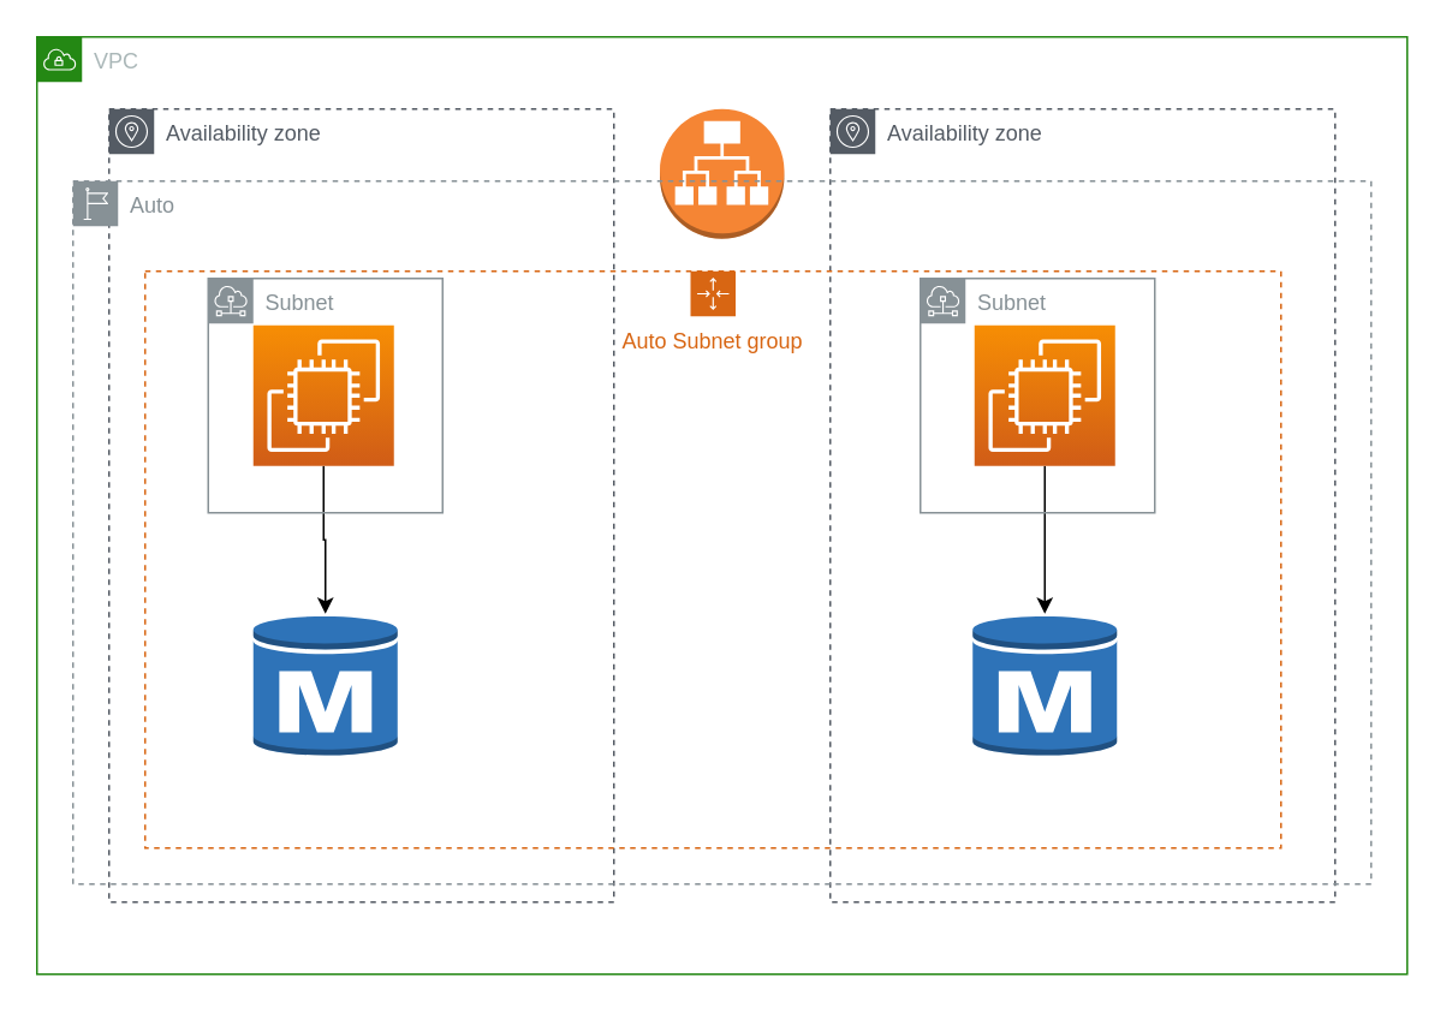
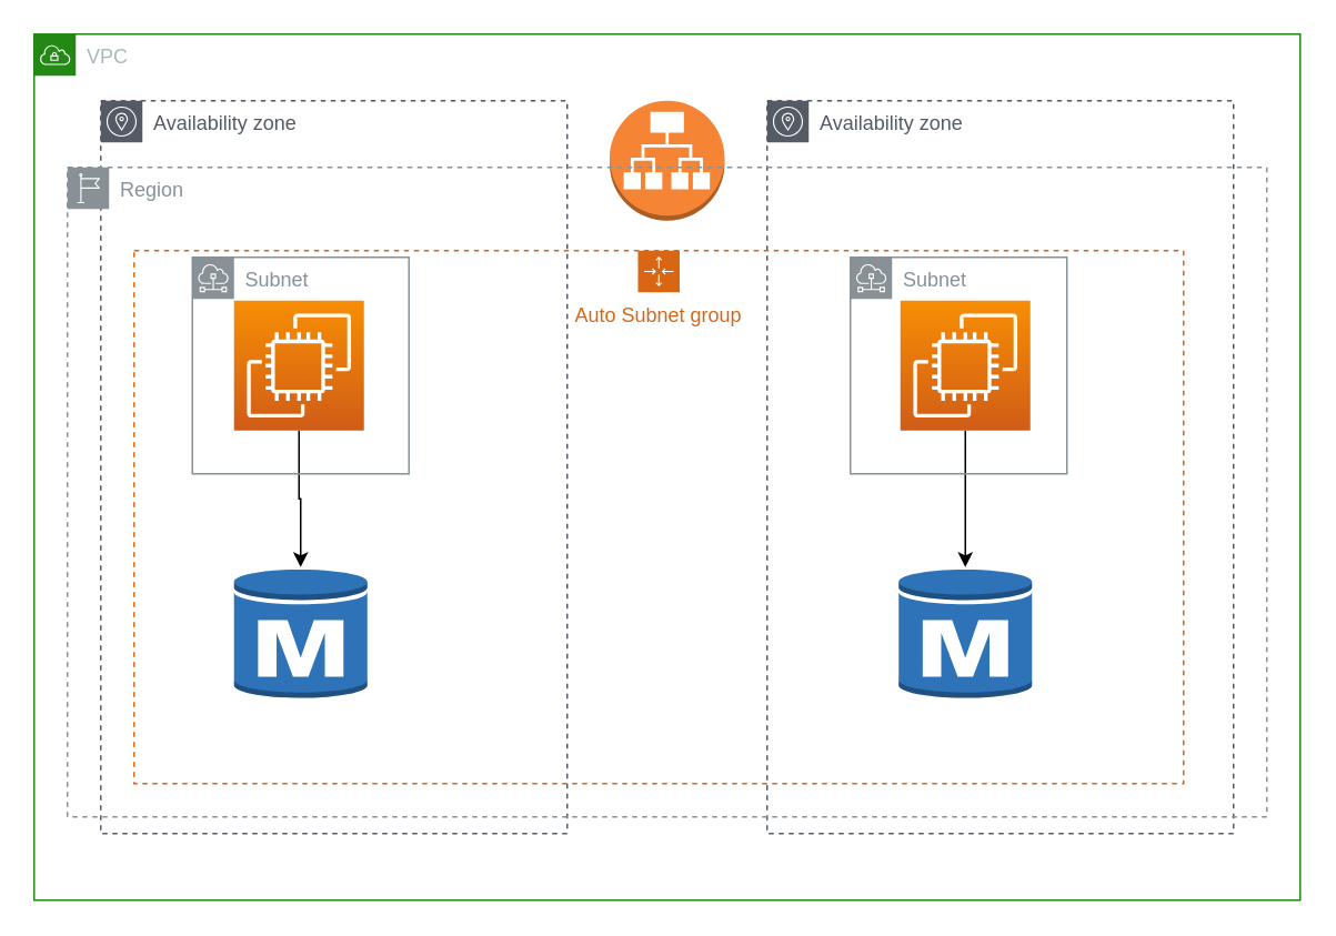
- <mxCell id="6" value="Auto" style="sketch=0;outlineConnect=0;gradientColor=none;html=1;whiteSpace=wrap;fontSize=12;fontStyle=0;shape=mxgraph.aws4.group;grIcon=mxgraph.aws4.group_region;strokeColor=#879196;fillColor=none;verticalAlign=top;align=left;spacingLeft=30;fontColor=#879196;dashed=1;" parent="1" vertex="1"><mxGeometry x="40" y="100" width="720" height="390" as="geometry" /></mxCell>
+ <mxCell id="6" value="Region" style="sketch=0;outlineConnect=0;gradientColor=none;html=1;whiteSpace=wrap;fontSize=12;fontStyle=0;shape=mxgraph.aws4.group;grIcon=mxgraph.aws4.group_region;strokeColor=#879196;fillColor=none;verticalAlign=top;align=left;spacingLeft=30;fontColor=#879196;dashed=1;" parent="1" vertex="1"><mxGeometry x="40" y="100" width="720" height="390" as="geometry" /></mxCell>
